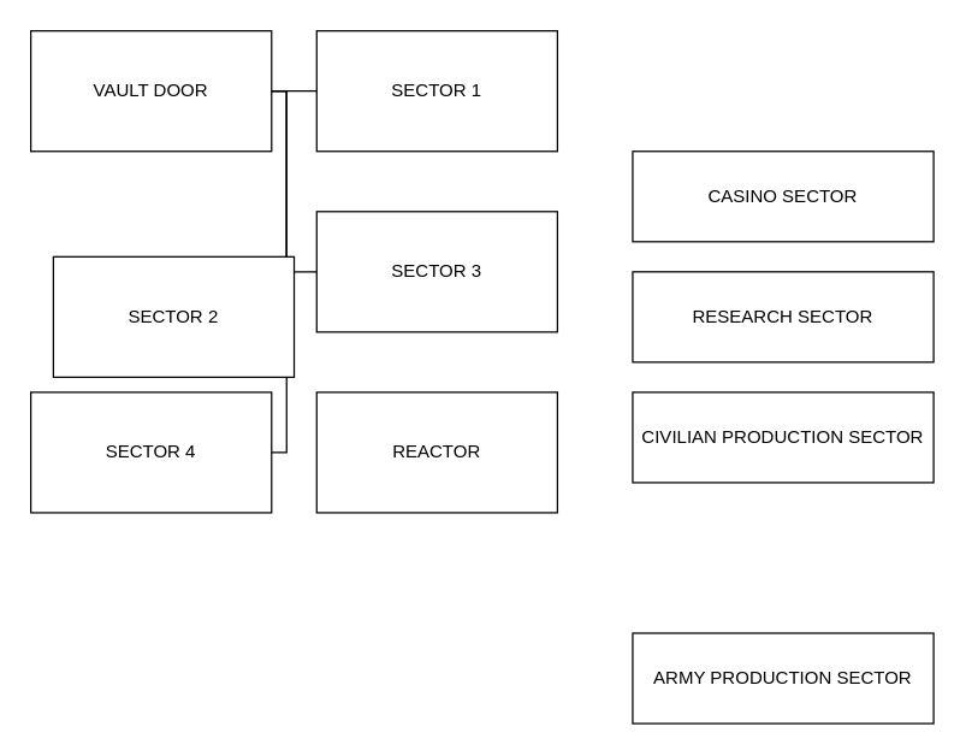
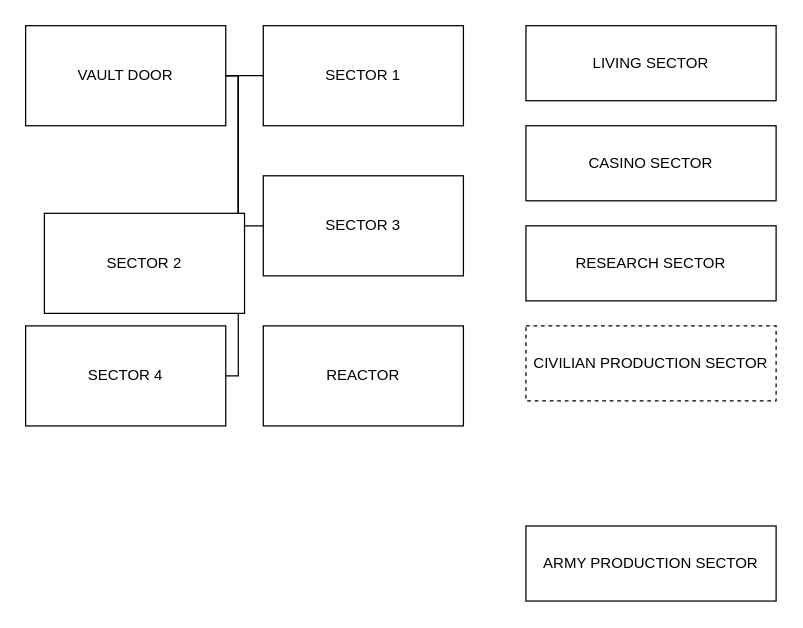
+ <mxCell id="12" value="LIVING SECTOR" style="rounded=0;whiteSpace=wrap;html=1;" parent="1" vertex="1"><mxGeometry x="420" y="20" width="200" height="60" as="geometry" /></mxCell>
- <mxCell id="13" value="CIVILIAN PRODUCTION SECTOR" style="rounded=0;whiteSpace=wrap;html=1;" parent="1" vertex="1"><mxGeometry x="420" y="260" width="200" height="60" as="geometry" /></mxCell>
+ <mxCell id="13" value="CIVILIAN PRODUCTION SECTOR" style="rounded=0;whiteSpace=wrap;html=1;dashed=1;" parent="1" vertex="1"><mxGeometry x="420" y="260" width="200" height="60" as="geometry" /></mxCell>
